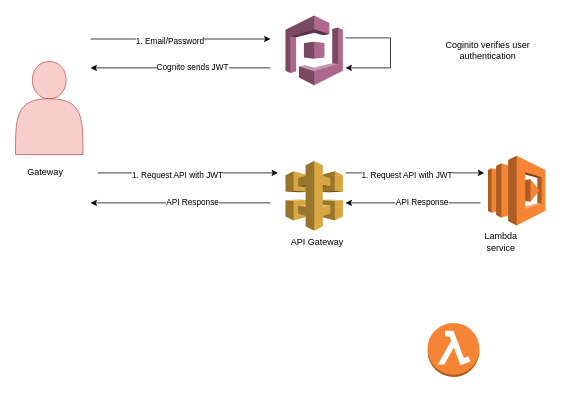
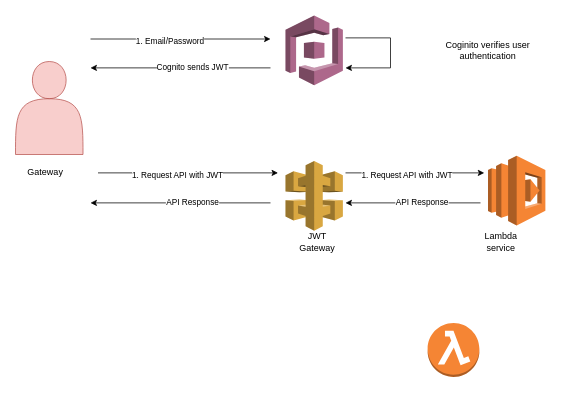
- <mxCell id="5" value="API Gateway" style="text;html=1;strokeColor=none;fillColor=none;align=center;verticalAlign=middle;whiteSpace=wrap;rounded=0;fontColor=default;" vertex="1" parent="1"><mxGeometry x="385" y="307" width="75" height="30" as="geometry" /></mxCell>
+ <mxCell id="5" value="JWT Gateway" style="text;html=1;strokeColor=none;fillColor=none;align=center;verticalAlign=middle;whiteSpace=wrap;rounded=0;fontColor=default;" vertex="1" parent="1"><mxGeometry x="385" y="307" width="75" height="30" as="geometry" /></mxCell>
